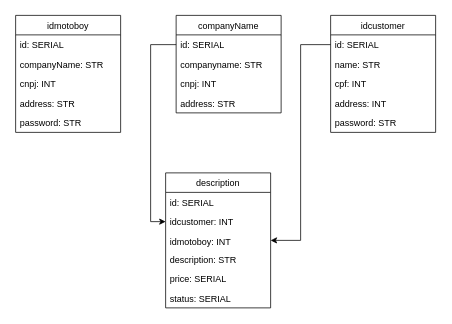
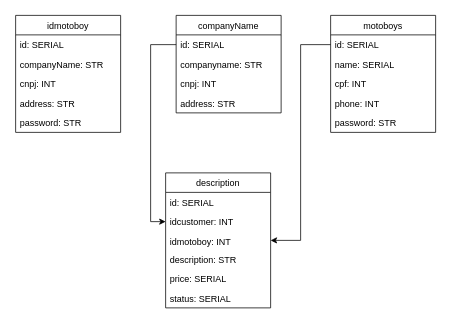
- <mxCell id="13" value="idcustomer" style="swimlane;fontStyle=0;childLayout=stackLayout;horizontal=1;startSize=26;fillColor=none;horizontalStack=0;resizeParent=1;resizeParentMax=0;resizeLast=0;collapsible=1;marginBottom=0;" vertex="1" parent="1"><mxGeometry x="440" y="20" width="140" height="156" as="geometry" /></mxCell>
+ <mxCell id="13" value="motoboys" style="swimlane;fontStyle=0;childLayout=stackLayout;horizontal=1;startSize=26;fillColor=none;horizontalStack=0;resizeParent=1;resizeParentMax=0;resizeLast=0;collapsible=1;marginBottom=0;" vertex="1" parent="1"><mxGeometry x="440" y="20" width="140" height="156" as="geometry" /></mxCell>
- <mxCell id="15" value="name: STR" style="text;strokeColor=none;fillColor=none;align=left;verticalAlign=top;spacingLeft=4;spacingRight=4;overflow=hidden;rotatable=0;points=[[0,0.5],[1,0.5]];portConstraint=eastwest;" vertex="1" parent="13"><mxGeometry y="52" width="140" height="26" as="geometry" /></mxCell>
+ <mxCell id="15" value="name: SERIAL" style="text;strokeColor=none;fillColor=none;align=left;verticalAlign=top;spacingLeft=4;spacingRight=4;overflow=hidden;rotatable=0;points=[[0,0.5],[1,0.5]];portConstraint=eastwest;" vertex="1" parent="13"><mxGeometry y="52" width="140" height="26" as="geometry" /></mxCell>
- <mxCell id="17" value="address: INT" style="text;strokeColor=none;fillColor=none;align=left;verticalAlign=top;spacingLeft=4;spacingRight=4;overflow=hidden;rotatable=0;points=[[0,0.5],[1,0.5]];portConstraint=eastwest;" vertex="1" parent="13"><mxGeometry y="104" width="140" height="26" as="geometry" /></mxCell>
+ <mxCell id="17" value="phone: INT" style="text;strokeColor=none;fillColor=none;align=left;verticalAlign=top;spacingLeft=4;spacingRight=4;overflow=hidden;rotatable=0;points=[[0,0.5],[1,0.5]];portConstraint=eastwest;" vertex="1" parent="13"><mxGeometry y="104" width="140" height="26" as="geometry" /></mxCell>
